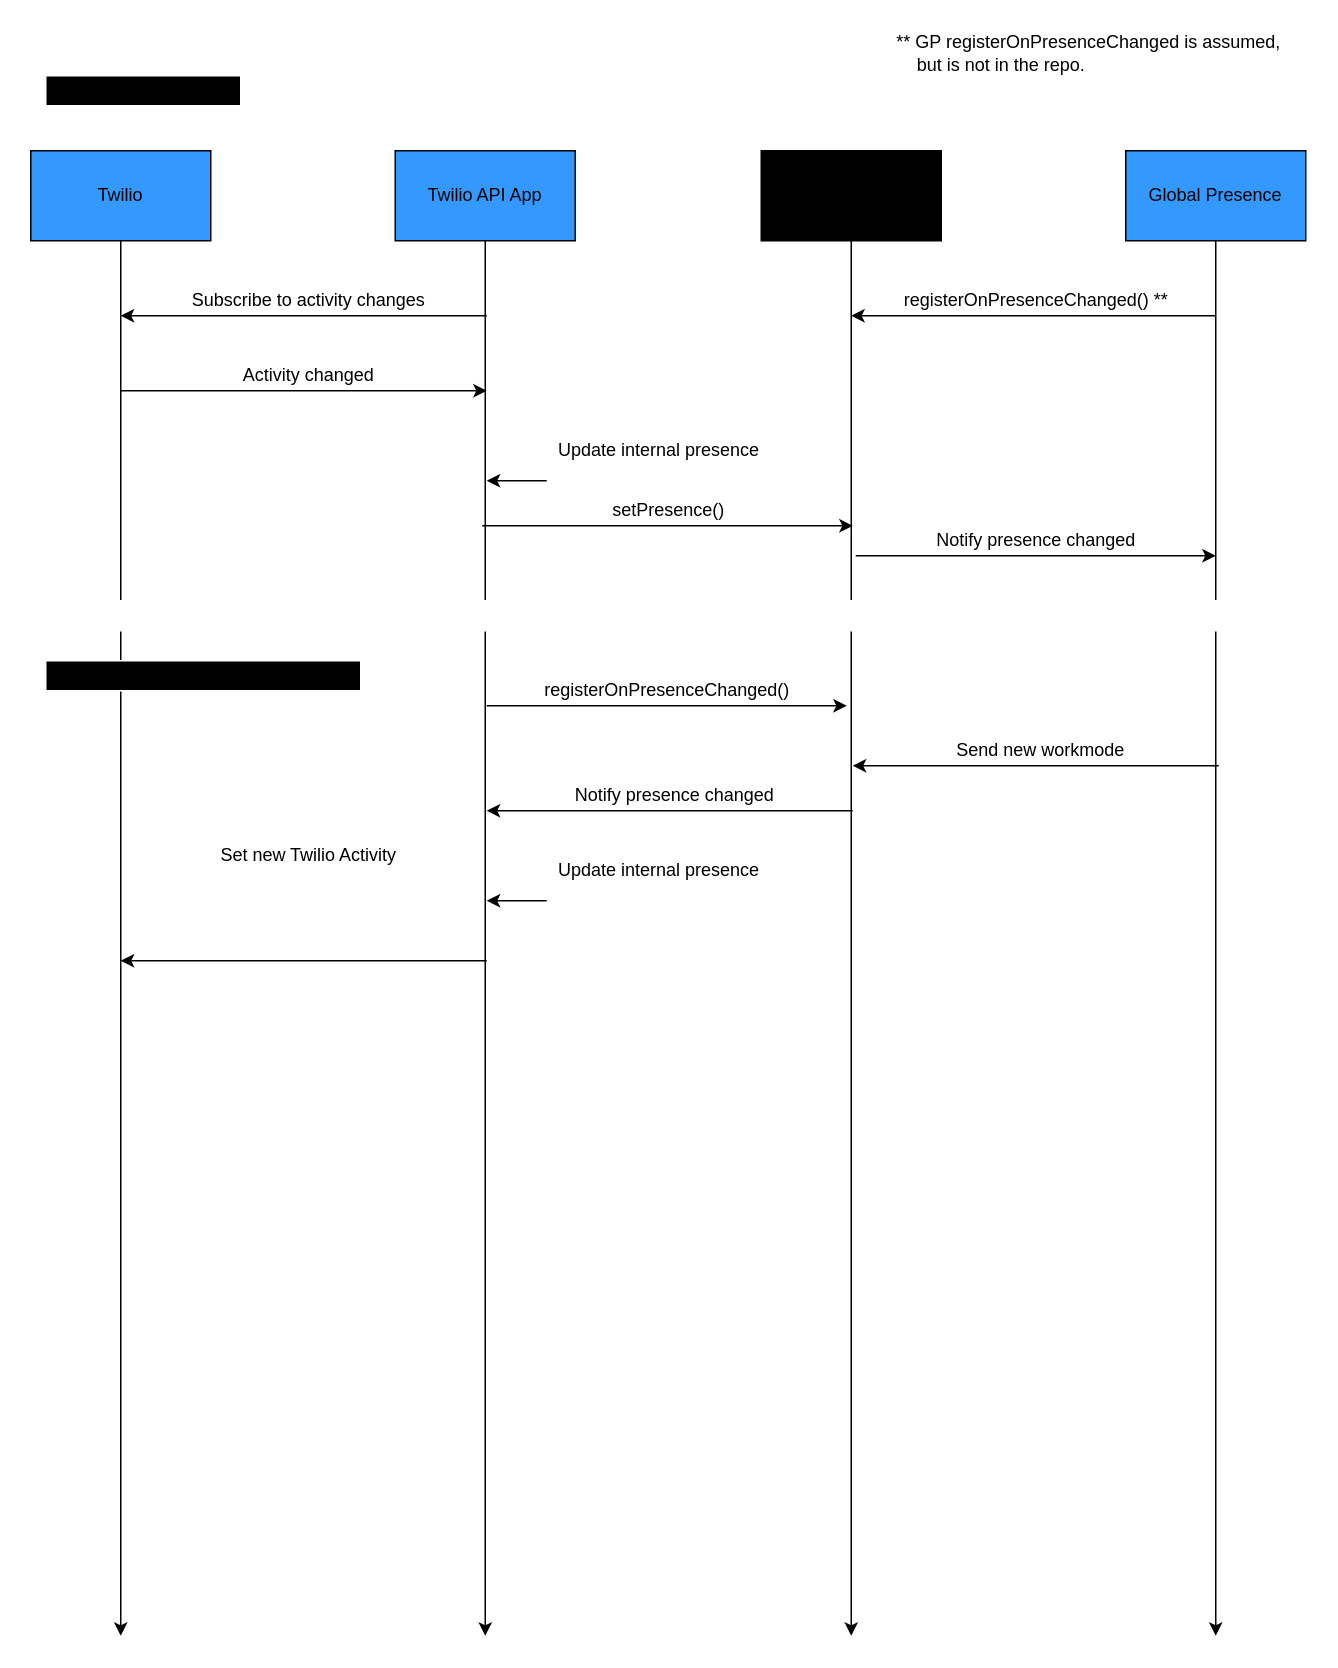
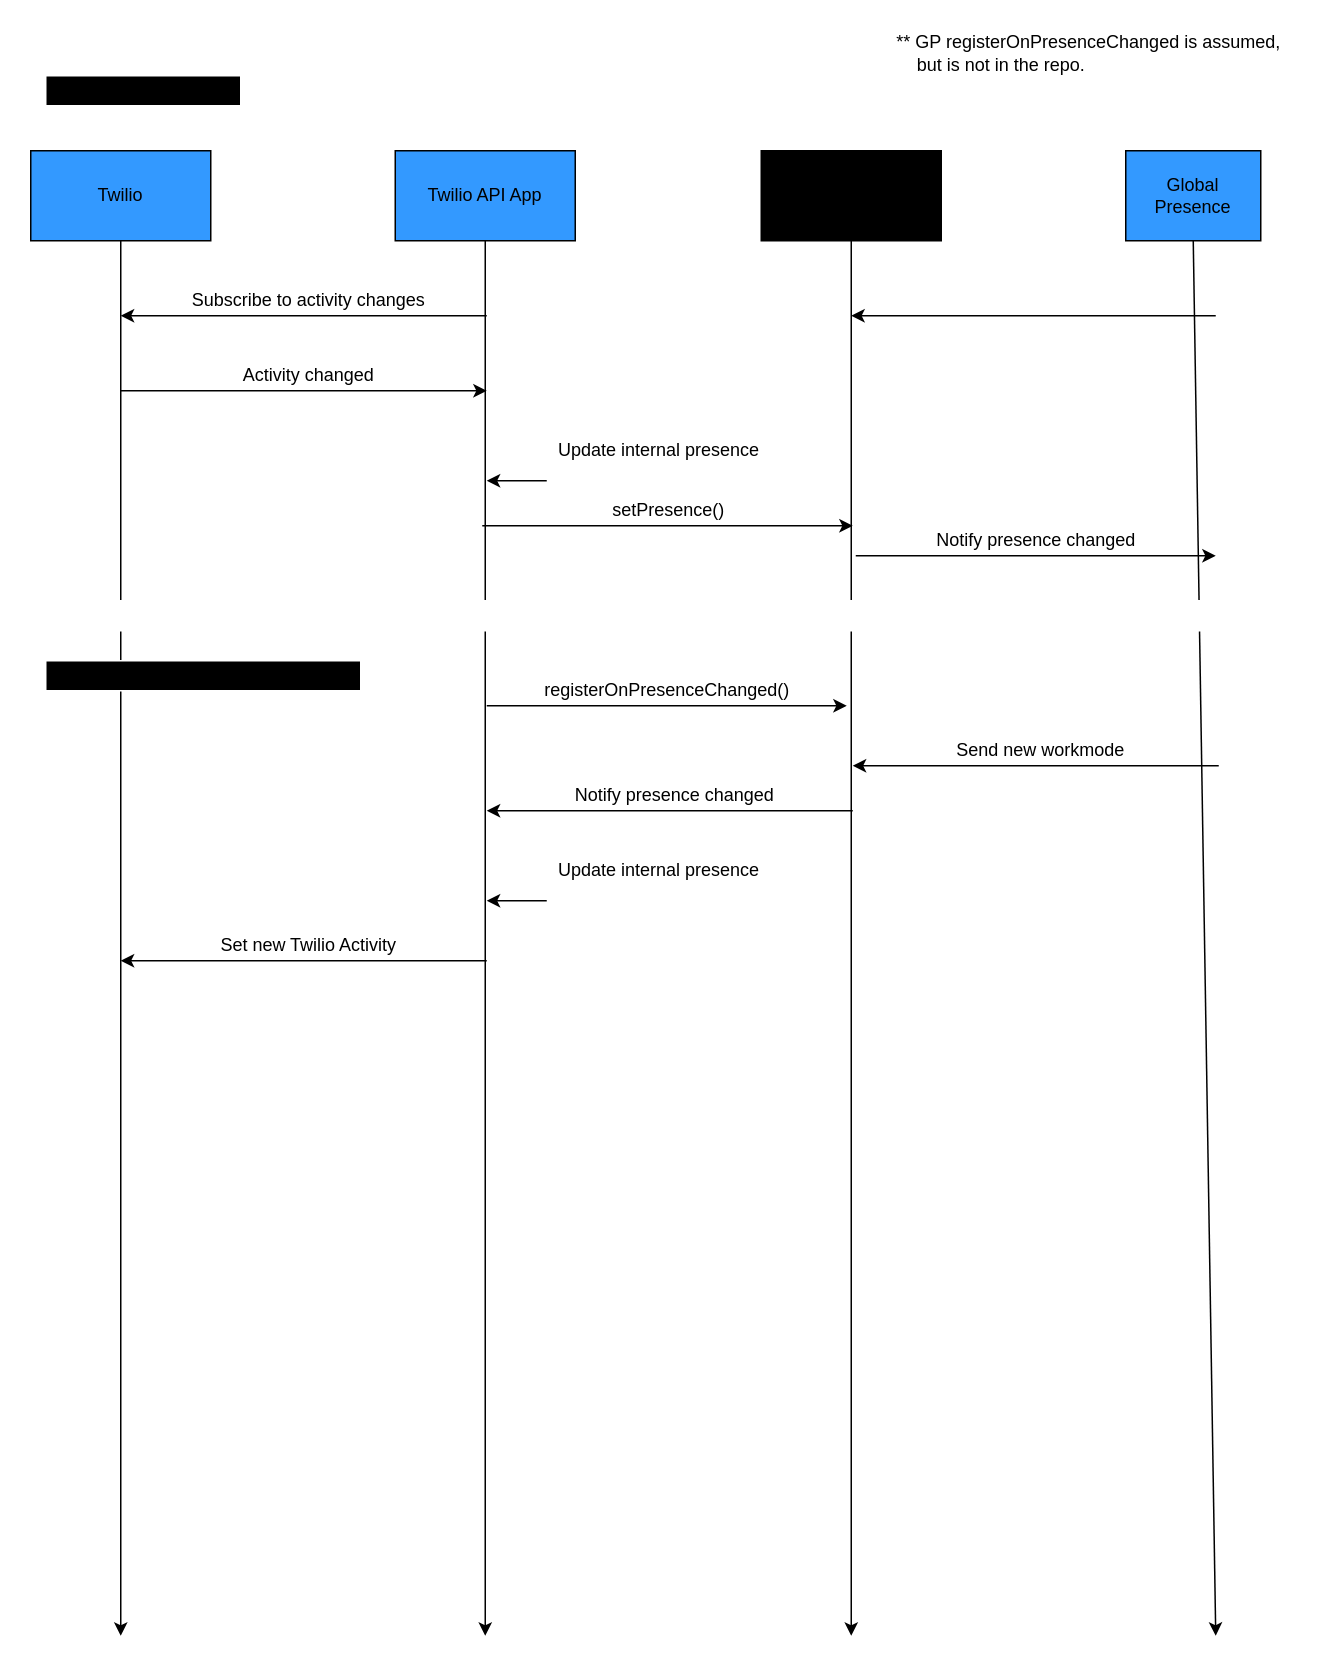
- <mxCell id="5" value="Global Presence" style="whiteSpace=wrap;html=1;fillColor=#3399FF;" parent="1" vertex="1"><mxGeometry x="750" y="100" width="120" height="60" as="geometry" /></mxCell>
+ <mxCell id="5" value="Global Presence" style="whiteSpace=wrap;html=1;fillColor=#3399FF;" parent="1" vertex="1"><mxGeometry x="750" y="100" width="90" height="60" as="geometry" /></mxCell>
- <mxCell id="22" value="registerOnPresenceChanged() **" style="text;html=1;align=center;verticalAlign=middle;resizable=0;points=[];autosize=1;strokeColor=none;" parent="1" vertex="1"><mxGeometry x="595" y="190" width="190" height="20" as="geometry" /></mxCell>
- <mxCell id="38" value="Set new Twilio Activity" style="text;html=1;align=center;verticalAlign=middle;resizable=0;points=[];autosize=1;strokeColor=none;" parent="1" vertex="1"><mxGeometry x="140" y="560" width="130" height="20" as="geometry" /></mxCell>
+ <mxCell id="38" value="Set new Twilio Activity" style="text;html=1;align=center;verticalAlign=middle;resizable=0;points=[];autosize=1;strokeColor=none;" parent="1" vertex="1"><mxGeometry x="140" y="620" width="130" height="20" as="geometry" /></mxCell>
